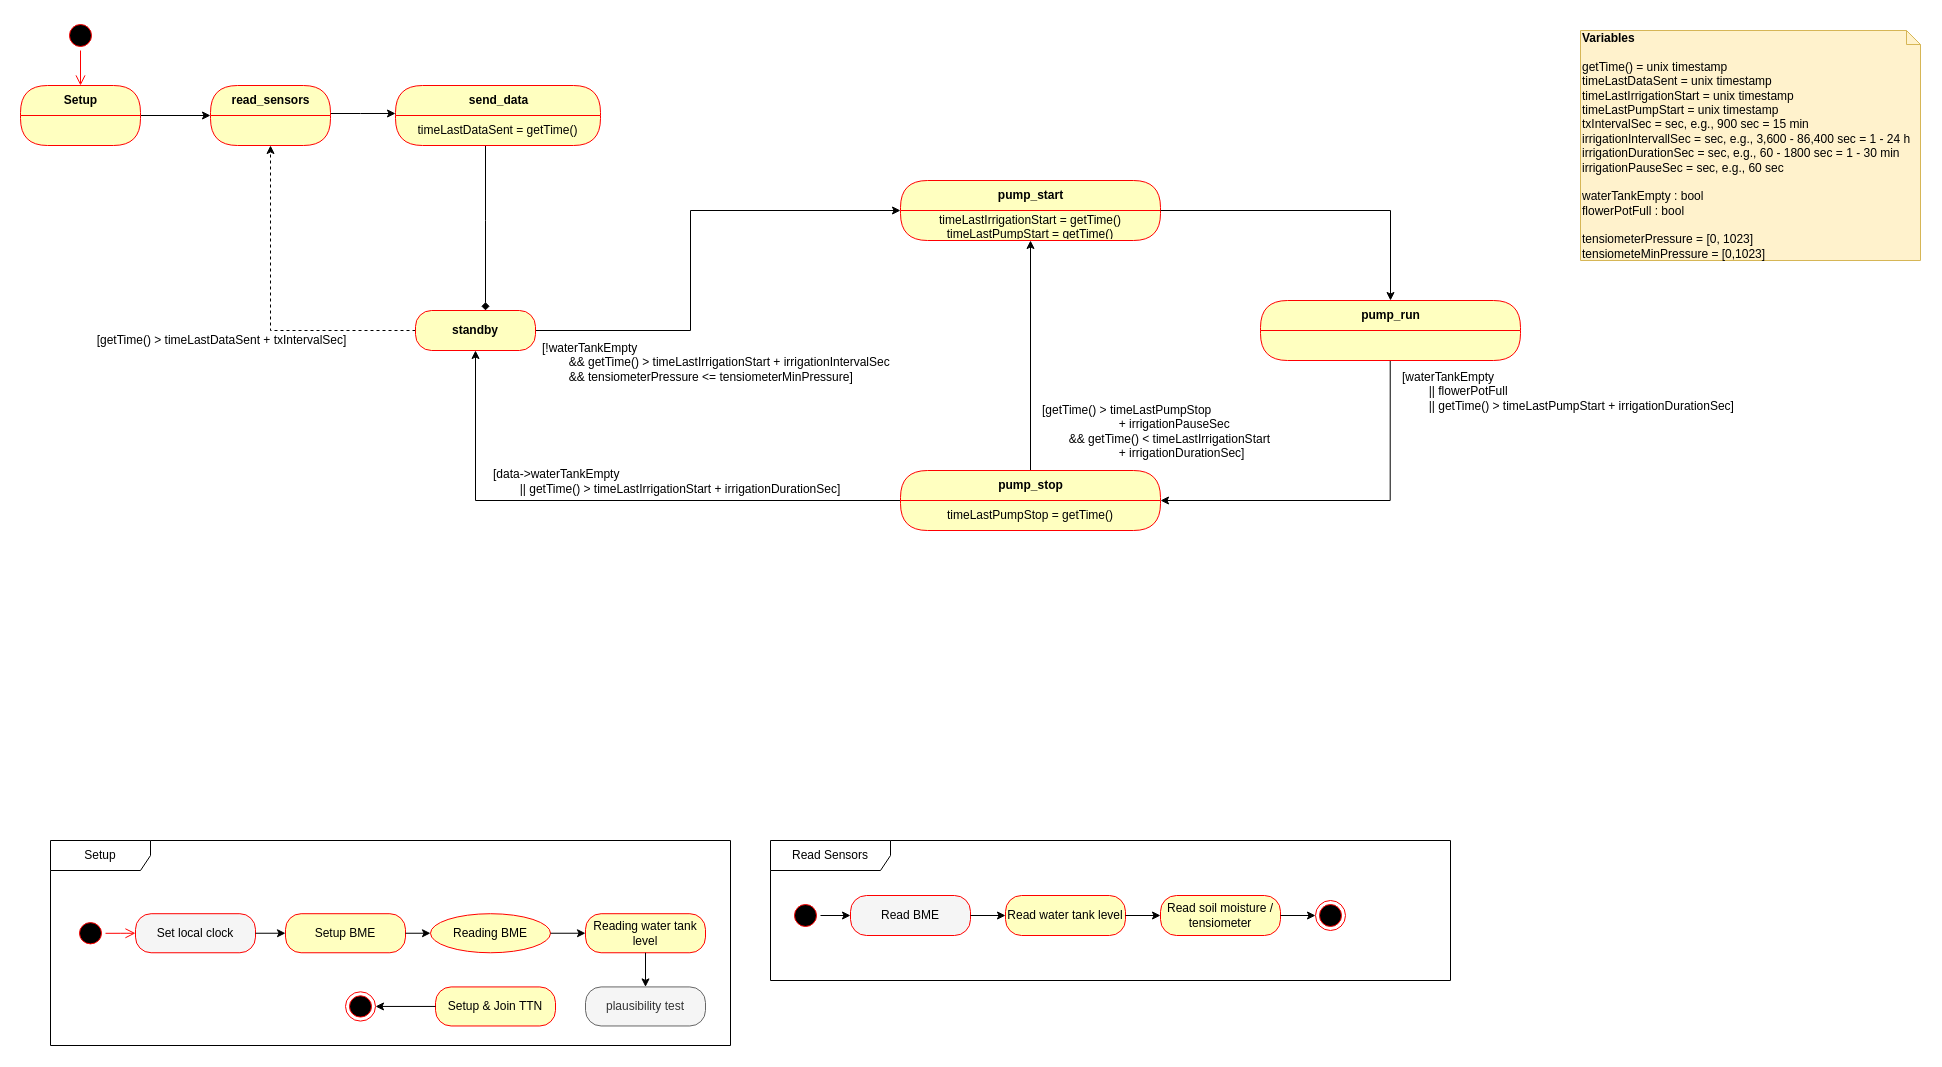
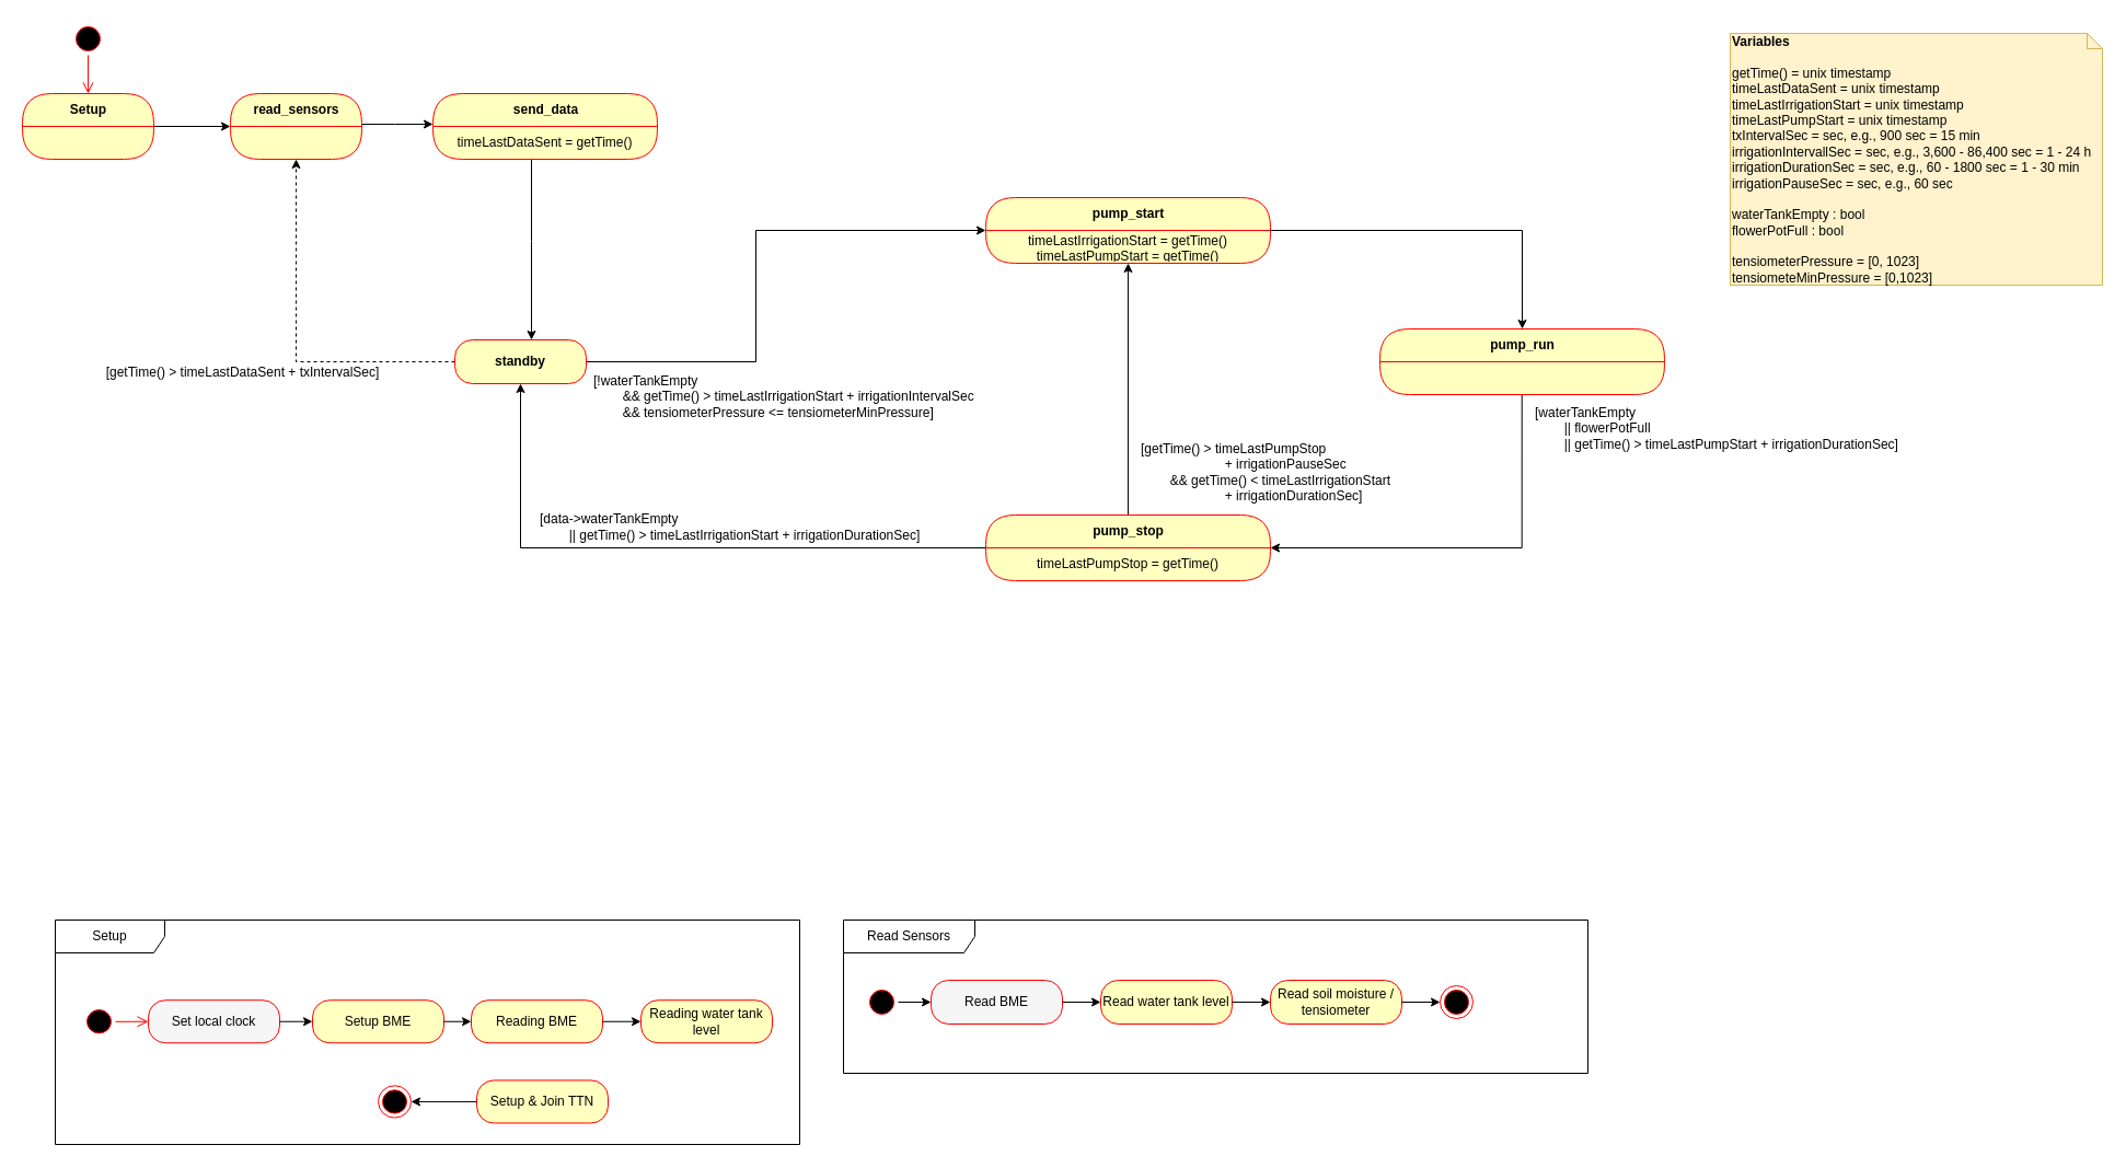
- <mxCell id="47" style="edgeStyle=orthogonalEdgeStyle;rounded=0;orthogonalLoop=1;jettySize=auto;html=1;exitX=0.5;exitY=1;exitDx=0;exitDy=0;endArrow=diamond;" parent="1" source="49" target="46" edge="1"><mxGeometry relative="1" as="geometry"><mxPoint x="425" y="330" as="targetPoint" /><Array as="points"><mxPoint x="485" y="220" /><mxPoint x="485" y="220" /></Array></mxGeometry></mxCell>
+ <mxCell id="47" style="edgeStyle=orthogonalEdgeStyle;rounded=0;orthogonalLoop=1;jettySize=auto;html=1;exitX=0.5;exitY=1;exitDx=0;exitDy=0;" parent="1" source="49" target="46" edge="1"><mxGeometry relative="1" as="geometry"><mxPoint x="425" y="330" as="targetPoint" /><Array as="points"><mxPoint x="485" y="220" /><mxPoint x="485" y="220" /></Array></mxGeometry></mxCell>
- <mxCell id="16" value="Reading BME" style="ellipse;whiteSpace=wrap;html=1;arcSize=40;fontColor=#000000;fillColor=#ffffc0;strokeColor=#ff0000;" parent="9" vertex="1"><mxGeometry x="380" y="73.214" width="120" height="39.048" as="geometry" /></mxCell>
+ <mxCell id="16" value="Reading BME" style="rounded=1;whiteSpace=wrap;html=1;arcSize=40;fontColor=#000000;fillColor=#ffffc0;strokeColor=#ff0000;" parent="9" vertex="1"><mxGeometry x="380" y="73.214" width="120" height="39.048" as="geometry" /></mxCell>
- <mxCell id="21" style="edgeStyle=orthogonalEdgeStyle;rounded=0;orthogonalLoop=1;jettySize=auto;html=1;exitX=0.5;exitY=1;exitDx=0;exitDy=0;entryX=0.5;entryY=0;entryDx=0;entryDy=0;" parent="9" source="18" target="20" edge="1"><mxGeometry relative="1" as="geometry" /></mxCell>
- <mxCell id="20" value="plausibility test" style="rounded=1;whiteSpace=wrap;html=1;arcSize=40;fontColor=#333333;fillColor=#f5f5f5;strokeColor=#666666;" parent="9" vertex="1"><mxGeometry x="535" y="146.429" width="120" height="39.048" as="geometry" /></mxCell>
